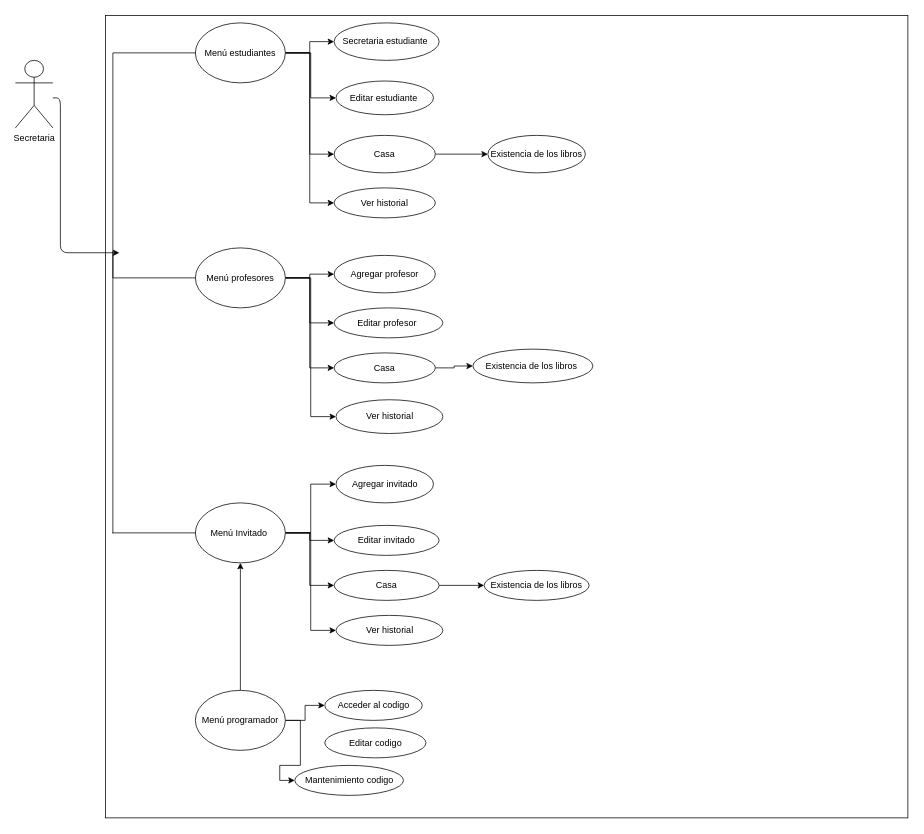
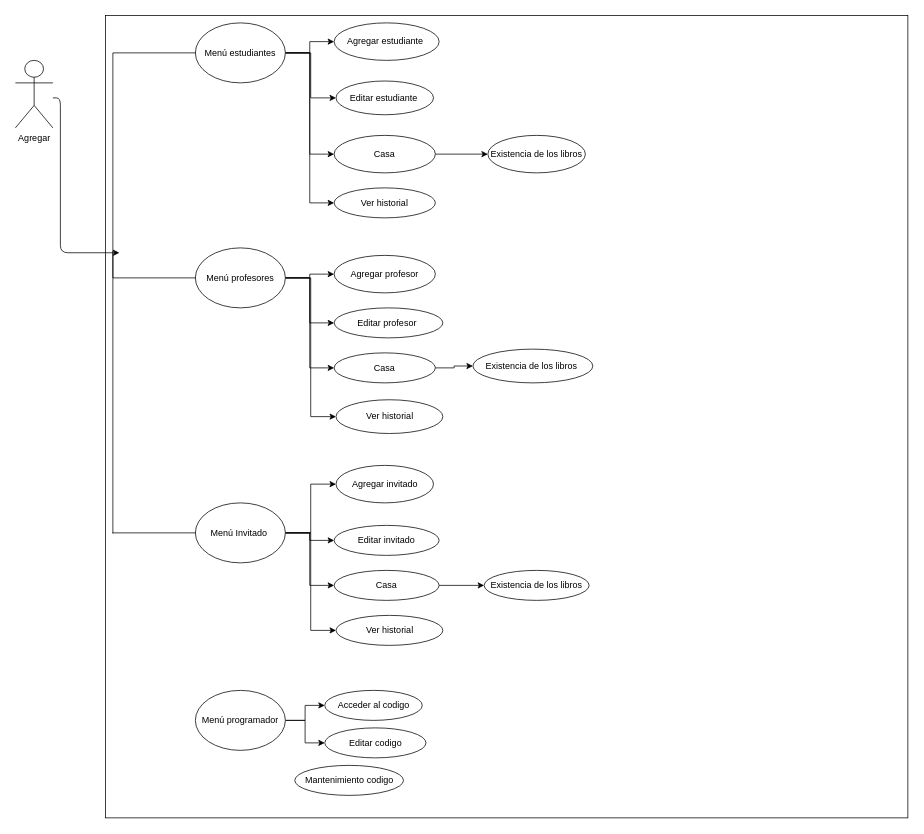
- <mxCell id="27" value="Secretaria estudiante&amp;nbsp;" style="ellipse;whiteSpace=wrap;html=1;" parent="1" vertex="1"><mxGeometry x="445" y="30" width="140" height="50" as="geometry" /></mxCell>
+ <mxCell id="27" value="Agregar estudiante&amp;nbsp;" style="ellipse;whiteSpace=wrap;html=1;" parent="1" vertex="1"><mxGeometry x="445" y="30" width="140" height="50" as="geometry" /></mxCell>
- <mxCell id="2" value="Secretaria" style="shape=umlActor;verticalLabelPosition=bottom;verticalAlign=top;html=1;outlineConnect=0;" parent="1" vertex="1"><mxGeometry x="20" y="80" width="50" height="90" as="geometry" /></mxCell>
+ <mxCell id="2" value="Agregar" style="shape=umlActor;verticalLabelPosition=bottom;verticalAlign=top;html=1;outlineConnect=0;" parent="1" vertex="1"><mxGeometry x="20" y="80" width="50" height="90" as="geometry" /></mxCell>
- <mxCell id="24" style="edgeStyle=orthogonalEdgeStyle;rounded=0;orthogonalLoop=1;jettySize=auto;html=1;" parent="1" source="26" target="19" edge="1"><mxGeometry relative="1" as="geometry" /></mxCell>
+ <mxCell id="24" style="edgeStyle=orthogonalEdgeStyle;rounded=0;orthogonalLoop=1;jettySize=auto;html=1;" parent="1" source="26" target="48" edge="1"><mxGeometry relative="1" as="geometry" /></mxCell>
- <mxCell id="25" style="edgeStyle=orthogonalEdgeStyle;rounded=0;orthogonalLoop=1;jettySize=auto;html=1;exitX=1;exitY=0.5;exitDx=0;exitDy=0;entryX=0;entryY=0.5;entryDx=0;entryDy=0;" parent="1" source="26" target="49" edge="1"><mxGeometry relative="1" as="geometry" /></mxCell>
